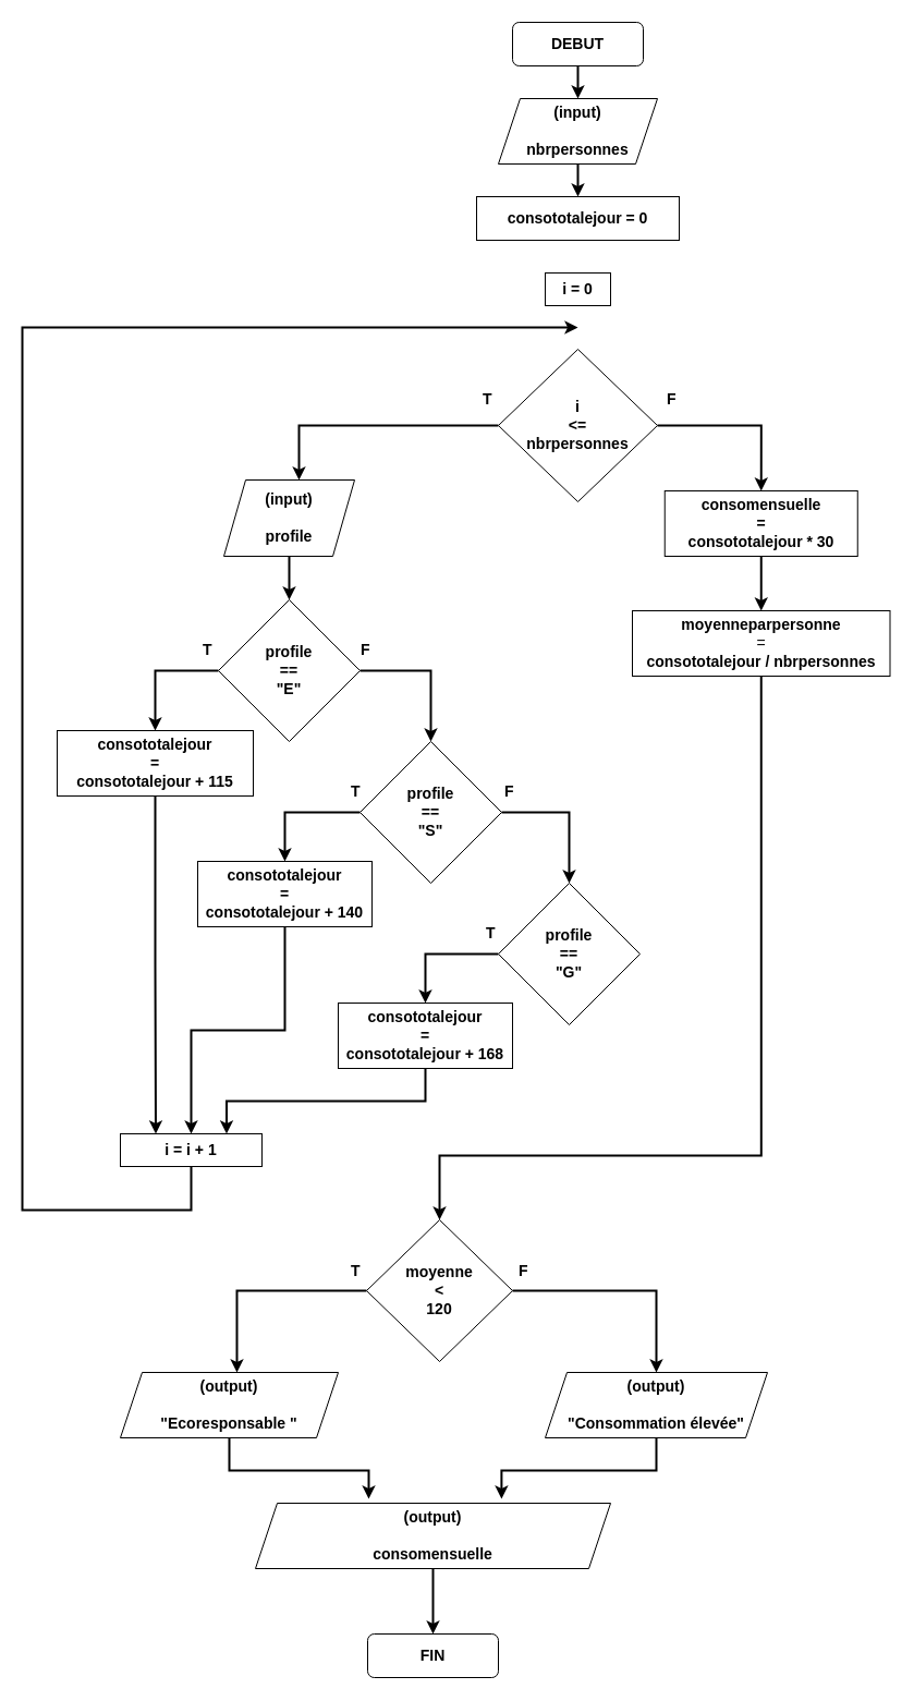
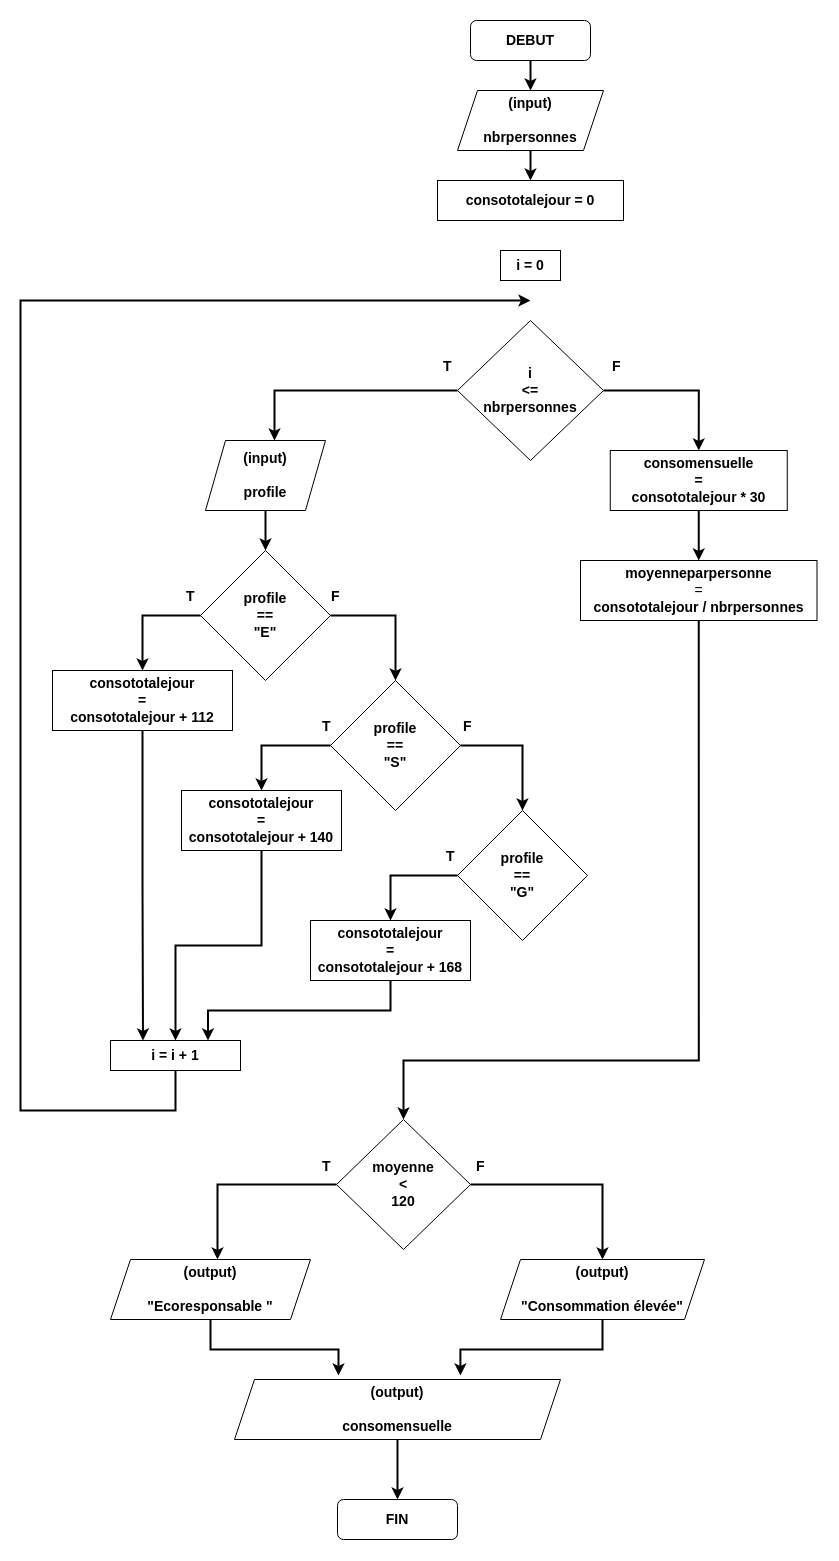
- <mxCell id="20" value="&lt;b&gt;consototalejour&lt;br&gt;=&lt;br&gt;consototalejour + 115&lt;/b&gt;" style="rounded=0;whiteSpace=wrap;html=1;fontSize=14;" vertex="1" parent="1"><mxGeometry x="52" y="670" width="180" height="60" as="geometry" /></mxCell>
+ <mxCell id="20" value="&lt;b&gt;consototalejour&lt;br&gt;=&lt;br&gt;consototalejour + 112&lt;/b&gt;" style="rounded=0;whiteSpace=wrap;html=1;fontSize=14;" vertex="1" parent="1"><mxGeometry x="52" y="670" width="180" height="60" as="geometry" /></mxCell>
